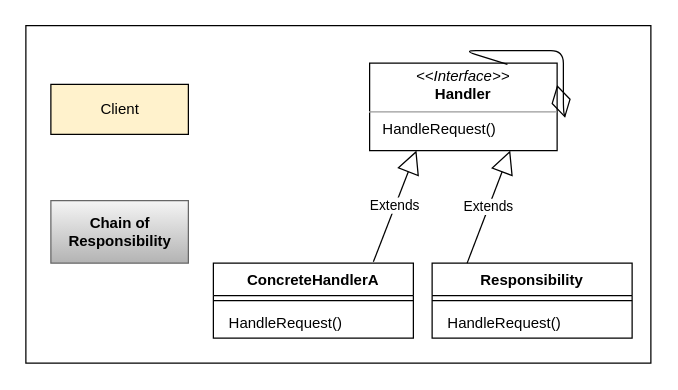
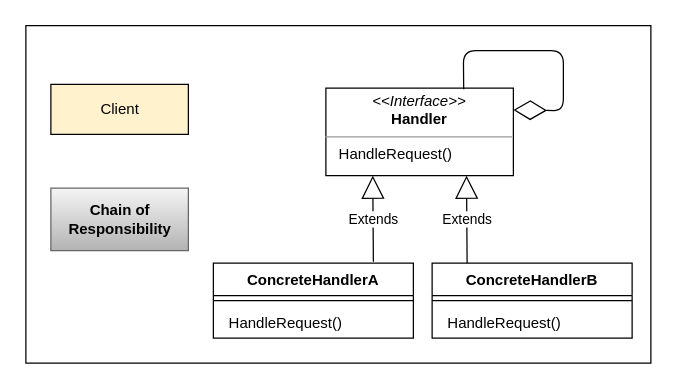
- <mxCell id="3" value="&lt;p style=&quot;margin: 0px ; margin-top: 4px ; text-align: center&quot;&gt;&lt;i&gt;&amp;lt;&amp;lt;Interface&amp;gt;&amp;gt;&lt;/i&gt;&lt;br&gt;&lt;b&gt;Handler&lt;/b&gt;&lt;/p&gt;&lt;hr size=&quot;1&quot;&gt;&lt;p style=&quot;margin: 0px ; margin-left: 4px&quot;&gt;&amp;nbsp; HandleRequest()&lt;/p&gt;" style="verticalAlign=top;align=left;overflow=fill;fontSize=12;fontFamily=Helvetica;html=1;" vertex="1" parent="1"><mxGeometry x="295" y="50" width="150" height="70" as="geometry" /></mxCell>
+ <mxCell id="3" value="&lt;p style=&quot;margin: 0px ; margin-top: 4px ; text-align: center&quot;&gt;&lt;i&gt;&amp;lt;&amp;lt;Interface&amp;gt;&amp;gt;&lt;/i&gt;&lt;br&gt;&lt;b&gt;Handler&lt;/b&gt;&lt;/p&gt;&lt;hr size=&quot;1&quot;&gt;&lt;p style=&quot;margin: 0px ; margin-left: 4px&quot;&gt;&amp;nbsp; HandleRequest()&lt;/p&gt;" style="verticalAlign=top;align=left;overflow=fill;fontSize=12;fontFamily=Helvetica;html=1;" vertex="1" parent="1"><mxGeometry x="260" y="70" width="150" height="70" as="geometry" /></mxCell>
- <mxCell id="14" value="Chain of&lt;br&gt;Responsibility" style="html=1;fontStyle=1;gradientColor=#b3b3b3;fillColor=#f5f5f5;strokeColor=#666666;" vertex="1" parent="1"><mxGeometry x="40" y="160" width="110" height="50" as="geometry" /></mxCell>
+ <mxCell id="14" value="Chain of&lt;br&gt;Responsibility" style="html=1;fontStyle=1;gradientColor=#b3b3b3;fillColor=#f5f5f5;strokeColor=#666666;" vertex="1" parent="1"><mxGeometry x="40" y="150" width="110" height="50" as="geometry" /></mxCell>
- <mxCell id="7" value="Responsibility" style="swimlane;fontStyle=1;align=center;verticalAlign=top;childLayout=stackLayout;horizontal=1;startSize=26;horizontalStack=0;resizeParent=1;resizeParentMax=0;resizeLast=0;collapsible=1;marginBottom=0;" vertex="1" parent="1"><mxGeometry x="345" y="210" width="160" height="60" as="geometry" /></mxCell>
+ <mxCell id="7" value="ConcreteHandlerB" style="swimlane;fontStyle=1;align=center;verticalAlign=top;childLayout=stackLayout;horizontal=1;startSize=26;horizontalStack=0;resizeParent=1;resizeParentMax=0;resizeLast=0;collapsible=1;marginBottom=0;" vertex="1" parent="1"><mxGeometry x="345" y="210" width="160" height="60" as="geometry" /></mxCell>
